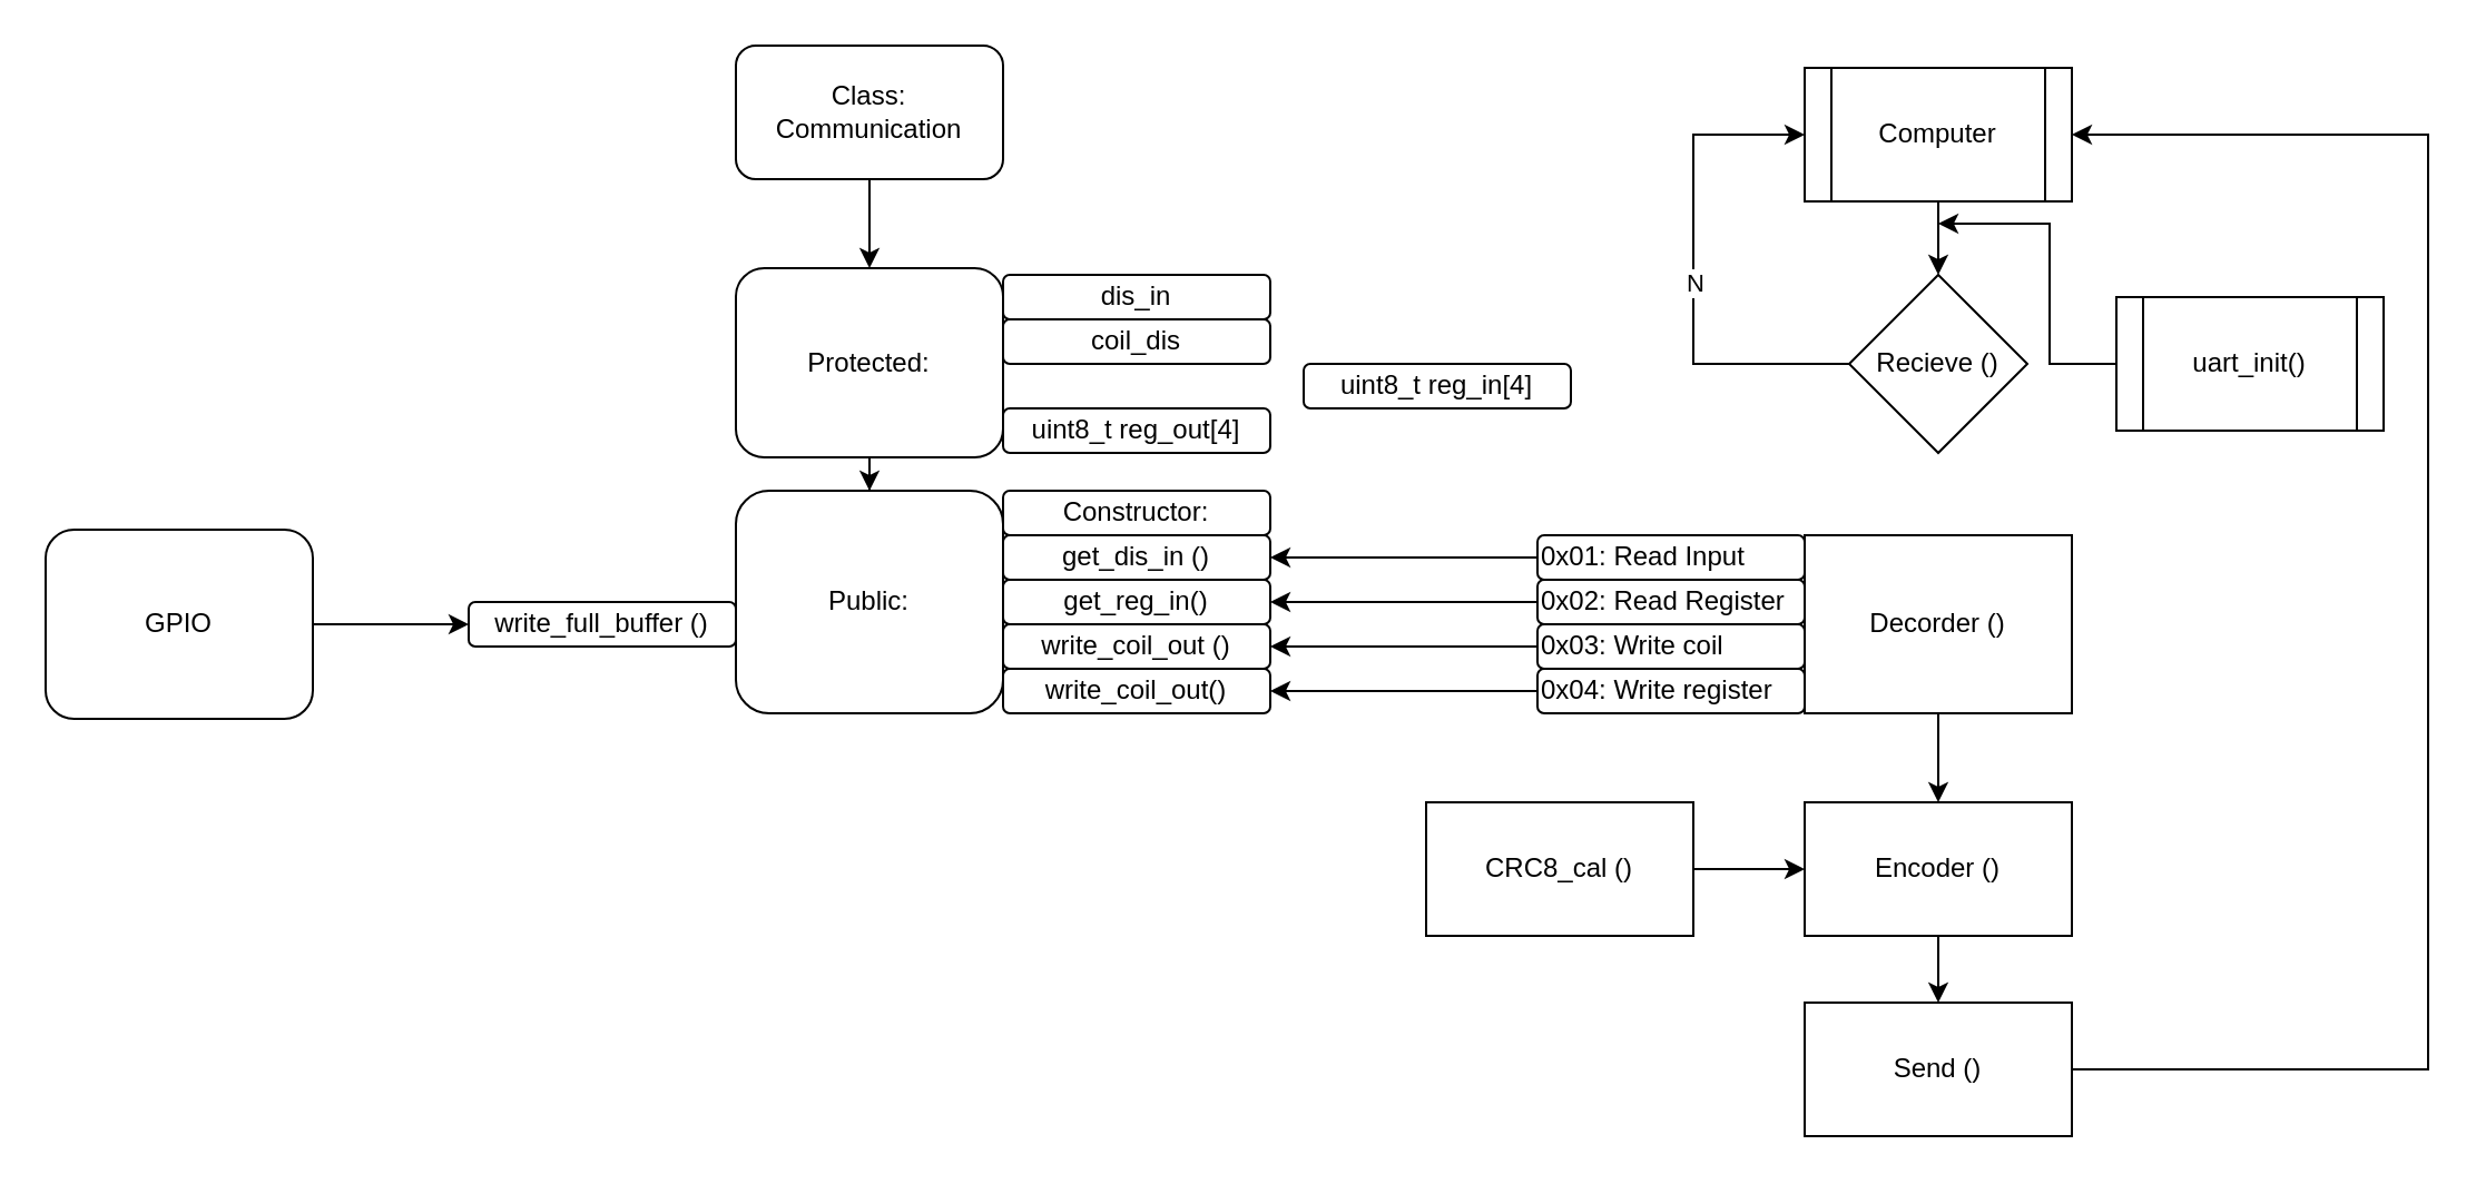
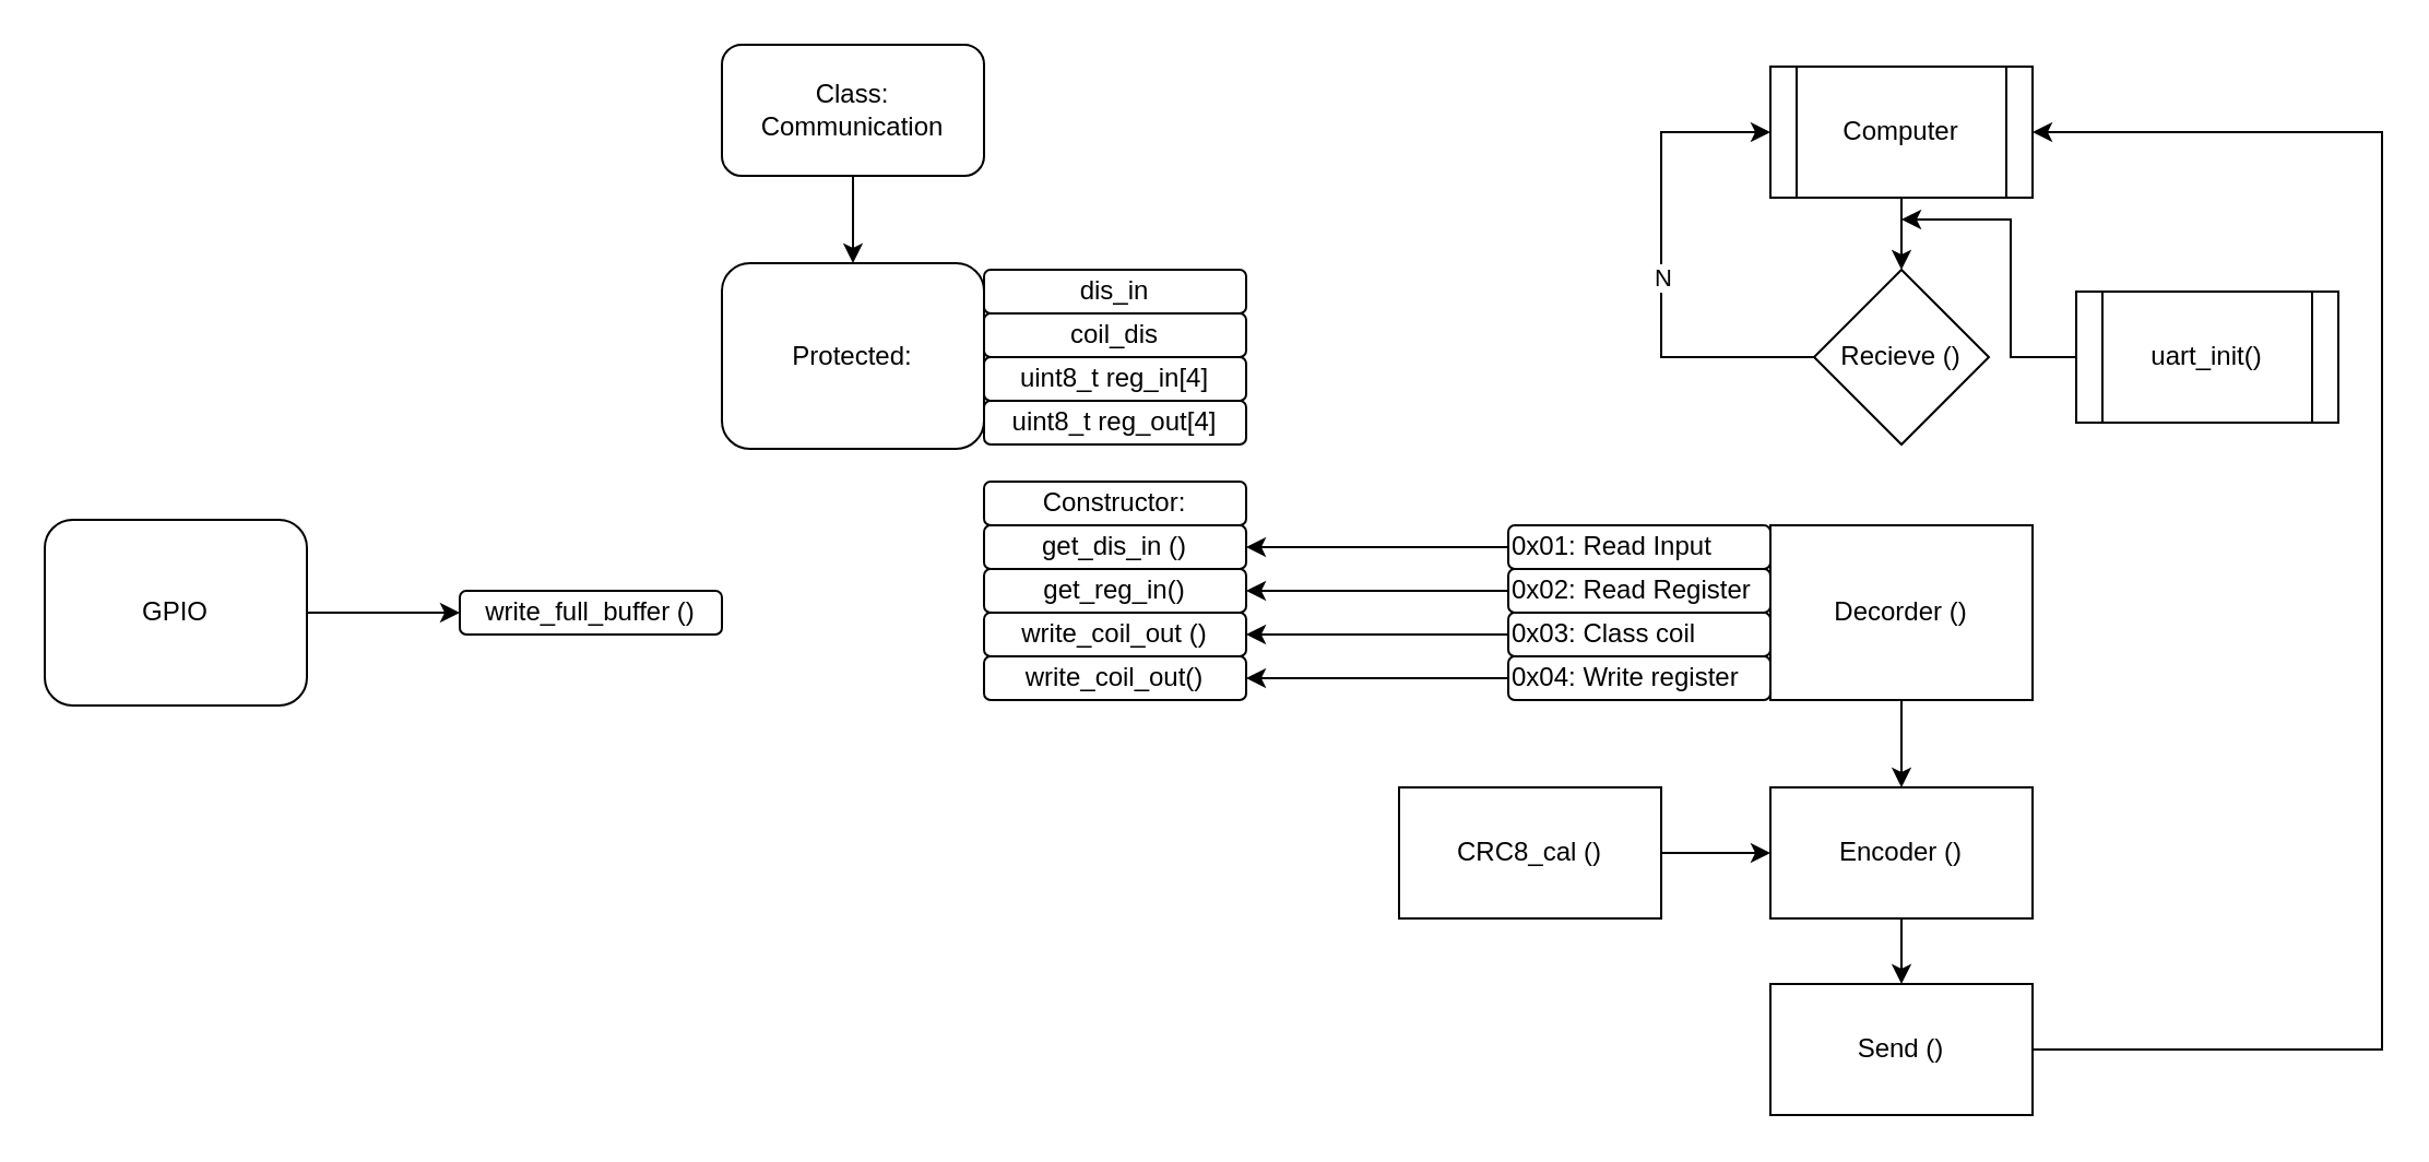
- <mxCell id="9" value="uint8_t reg_in[4]" style="whiteSpace=wrap;html=1;rounded=1;" parent="1" vertex="1"><mxGeometry x="585" y="163" width="120" height="20" as="geometry" /></mxCell>
+ <mxCell id="9" value="uint8_t reg_in[4]" style="whiteSpace=wrap;html=1;rounded=1;" parent="1" vertex="1"><mxGeometry x="450" y="163" width="120" height="20" as="geometry" /></mxCell>
- <mxCell id="4" value="" style="edgeStyle=orthogonalEdgeStyle;rounded=0;orthogonalLoop=1;jettySize=auto;html=1;" parent="1" source="5" target="6" edge="1"><mxGeometry relative="1" as="geometry" /></mxCell>
- <mxCell id="6" value="Public:" style="whiteSpace=wrap;html=1;rounded=1;" parent="1" vertex="1"><mxGeometry x="330" y="220" width="120" height="100" as="geometry" /></mxCell>
- <mxCell id="27" value="0x03: Write coil" style="whiteSpace=wrap;html=1;rounded=1;align=left;" parent="1" vertex="1"><mxGeometry x="690" y="280" width="120" height="20" as="geometry" /></mxCell>
+ <mxCell id="27" value="0x03: Class coil" style="whiteSpace=wrap;html=1;rounded=1;align=left;" parent="1" vertex="1"><mxGeometry x="690" y="280" width="120" height="20" as="geometry" /></mxCell>
